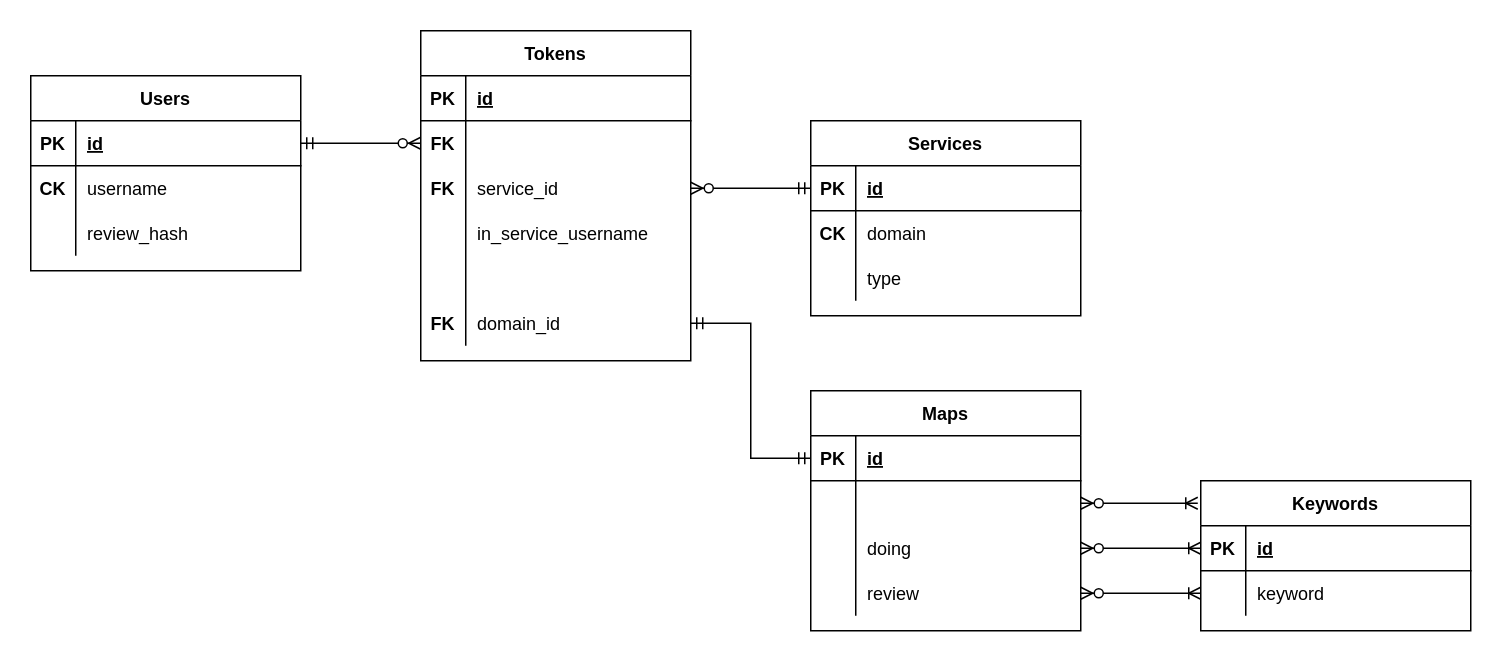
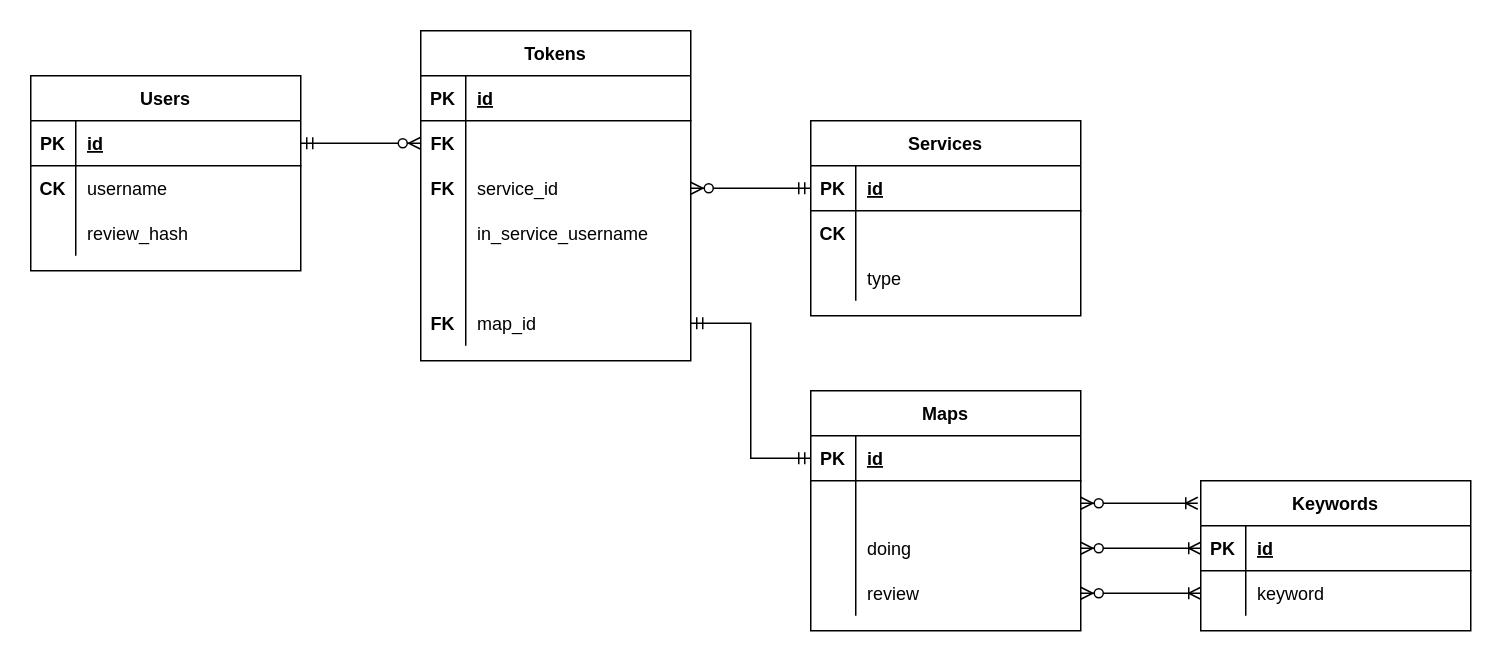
- <mxCell id="35" value="domain" style="shape=partialRectangle;connectable=0;fillColor=none;top=0;left=0;bottom=0;right=0;align=left;spacingLeft=6;overflow=hidden;" parent="33" vertex="1"><mxGeometry x="30" width="150" height="30" as="geometry" /></mxCell>
- <mxCell id="28" value="domain_id" style="shape=partialRectangle;connectable=0;fillColor=none;top=0;left=0;bottom=0;right=0;align=left;spacingLeft=6;overflow=hidden;" parent="26" vertex="1"><mxGeometry x="30" width="150" height="30" as="geometry" /></mxCell>
+ <mxCell id="28" value="map_id" style="shape=partialRectangle;connectable=0;fillColor=none;top=0;left=0;bottom=0;right=0;align=left;spacingLeft=6;overflow=hidden;" parent="26" vertex="1"><mxGeometry x="30" width="150" height="30" as="geometry" /></mxCell>
